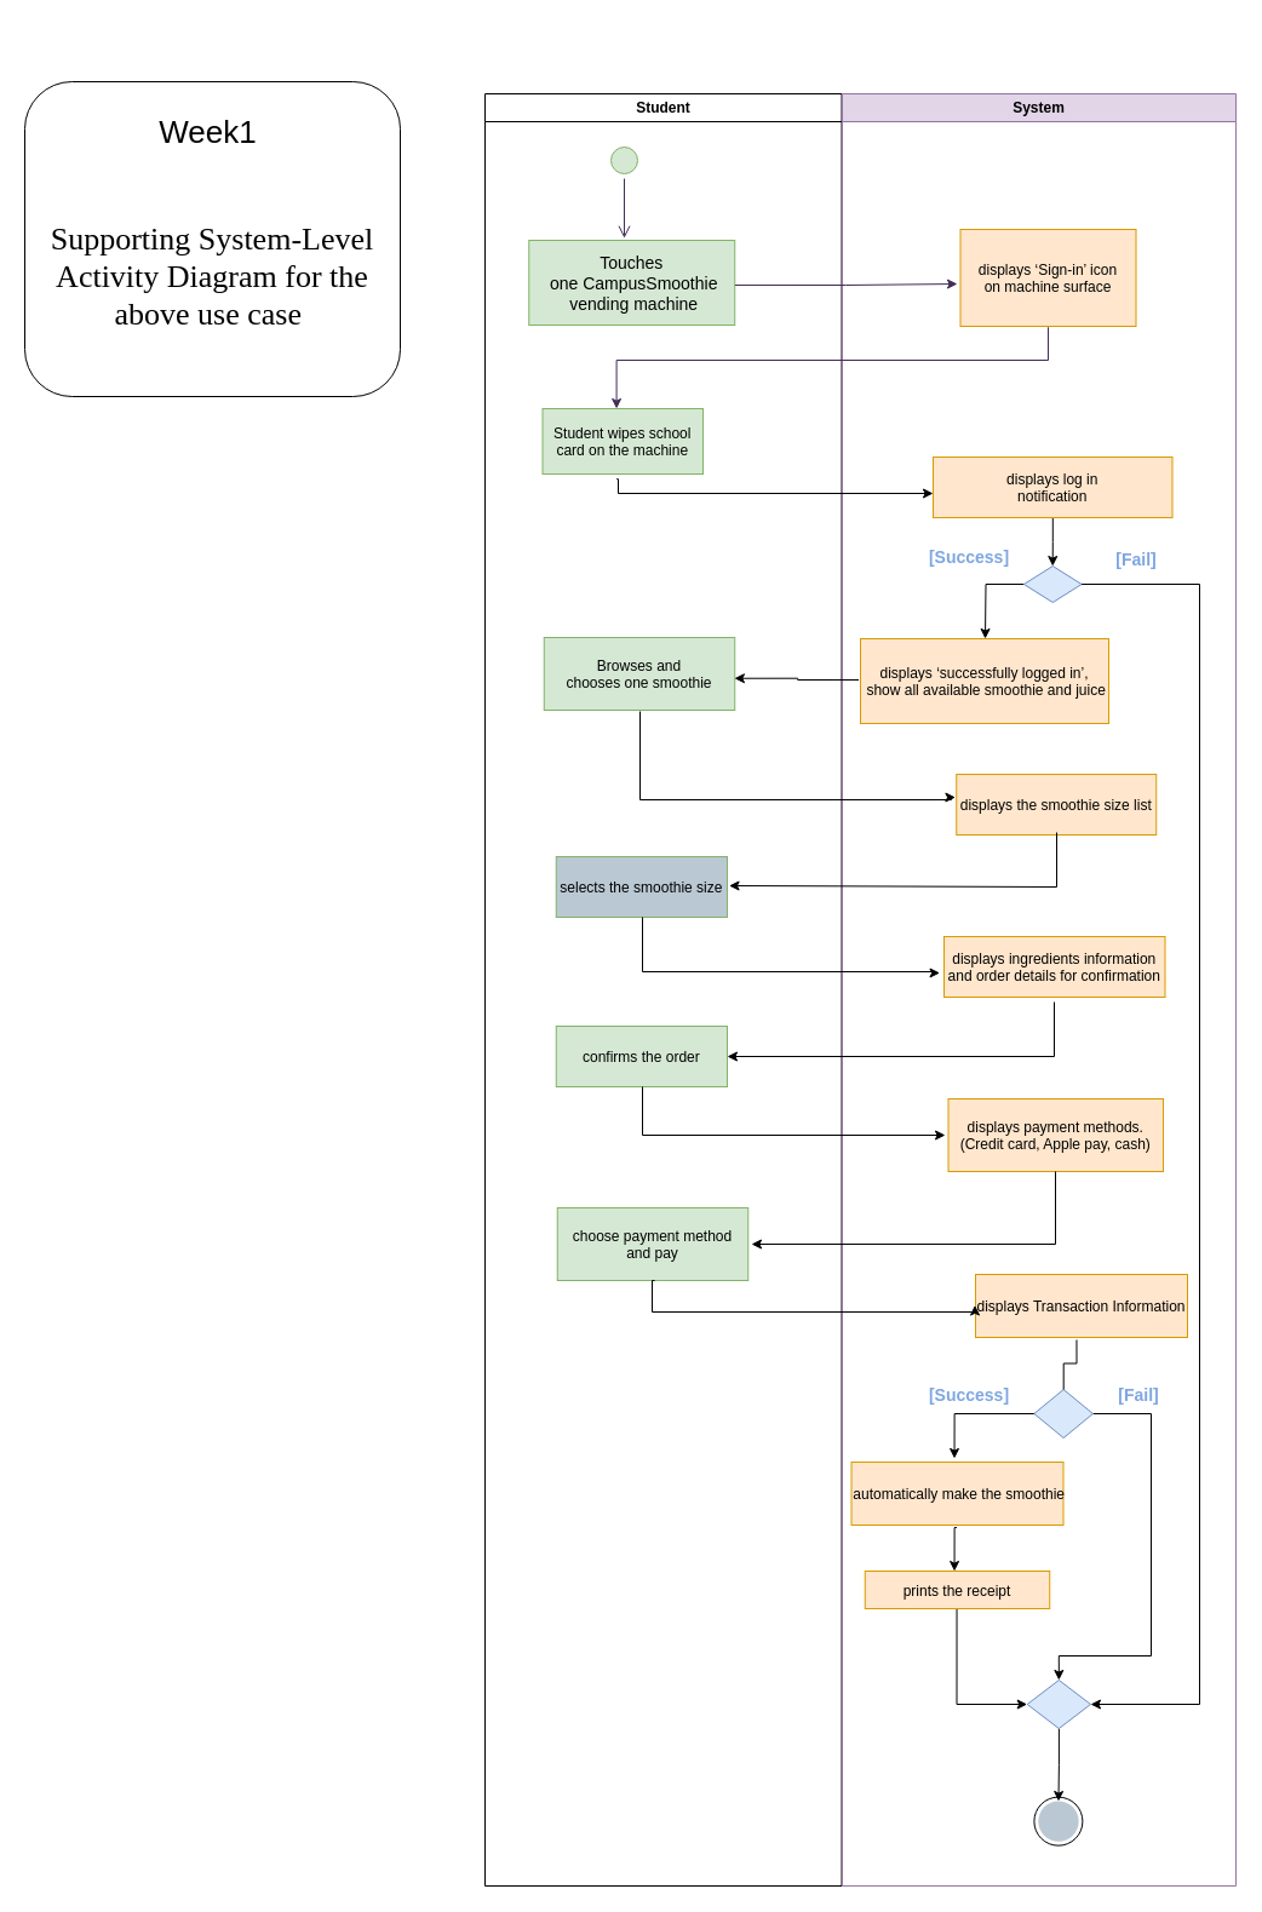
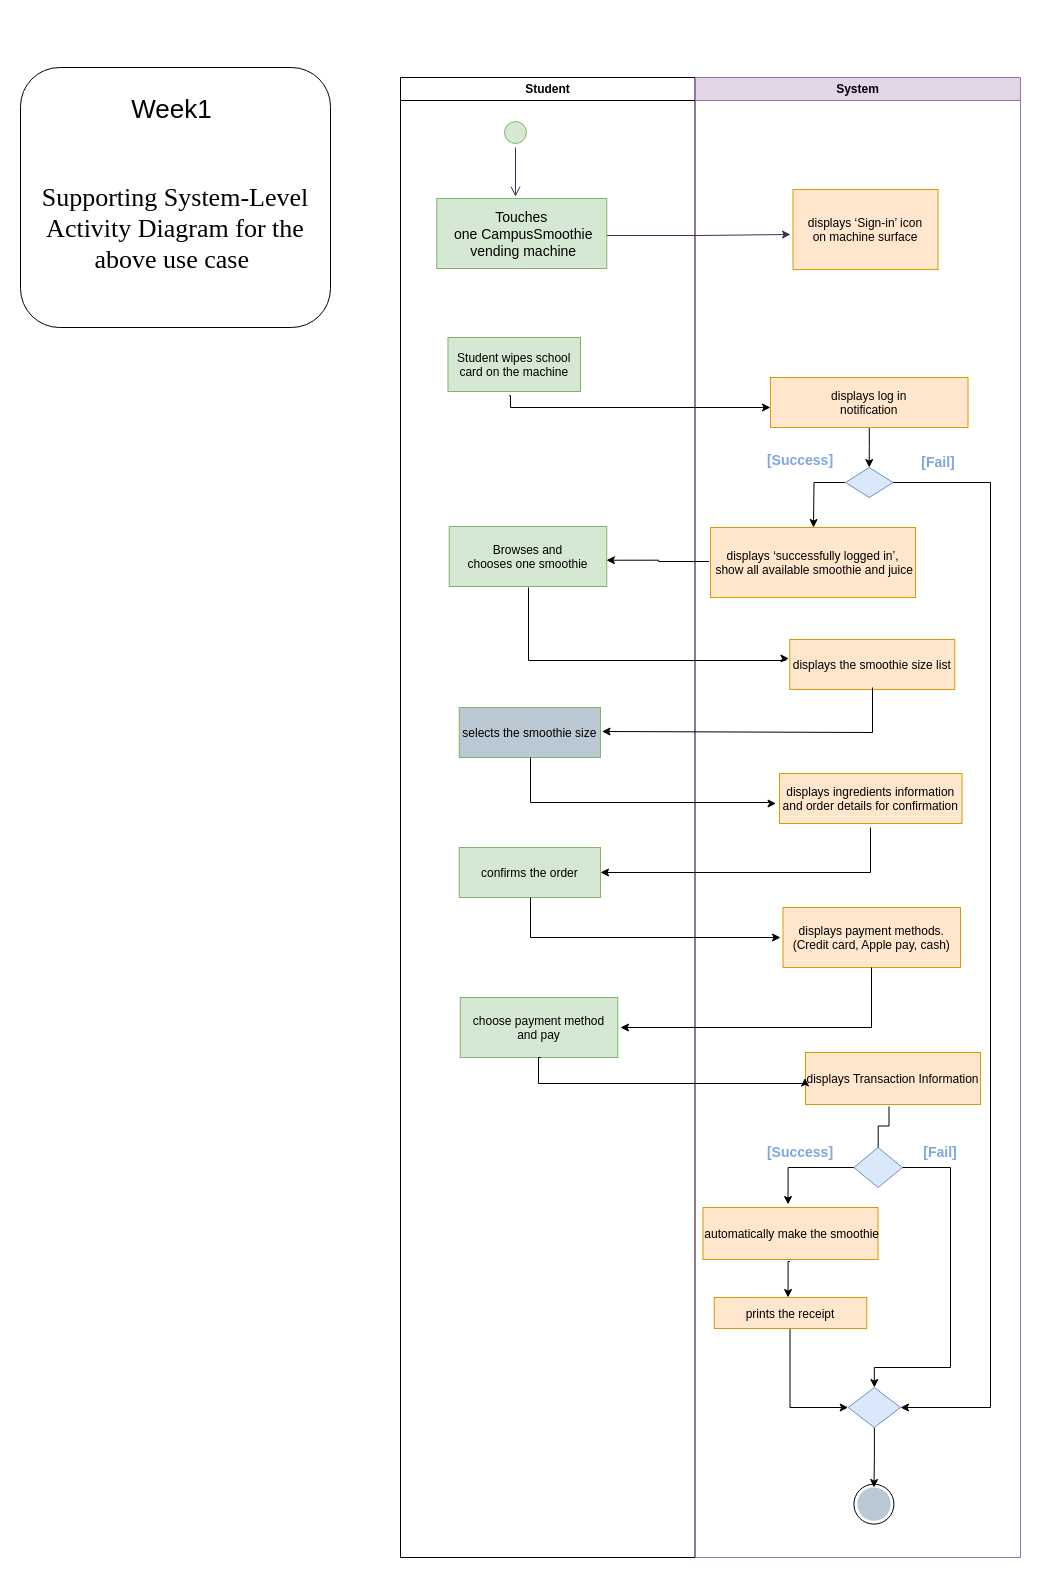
- <mxCell id="49" style="edgeStyle=orthogonalEdgeStyle;rounded=0;orthogonalLoop=1;jettySize=auto;html=1;fontSize=14;exitX=0.5;exitY=1.009;exitDx=0;exitDy=0;exitPerimeter=0;fillColor=#76608a;strokeColor=#432D57;entryX=0.461;entryY=0;entryDx=0;entryDy=0;entryPerimeter=0;" parent="1" source="12" target="6" edge="1"><mxGeometry relative="1" as="geometry"><mxPoint x="530" y="280" as="targetPoint" /><Array as="points"><mxPoint x="865" y="250" /><mxPoint x="509" y="250" /></Array></mxGeometry></mxCell>
